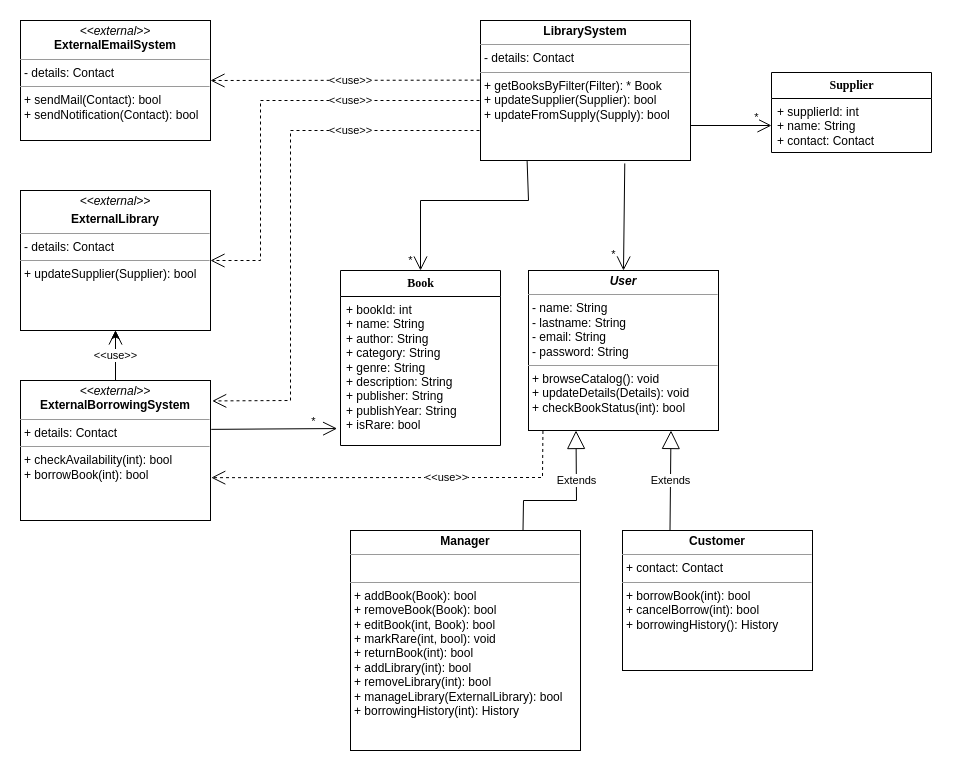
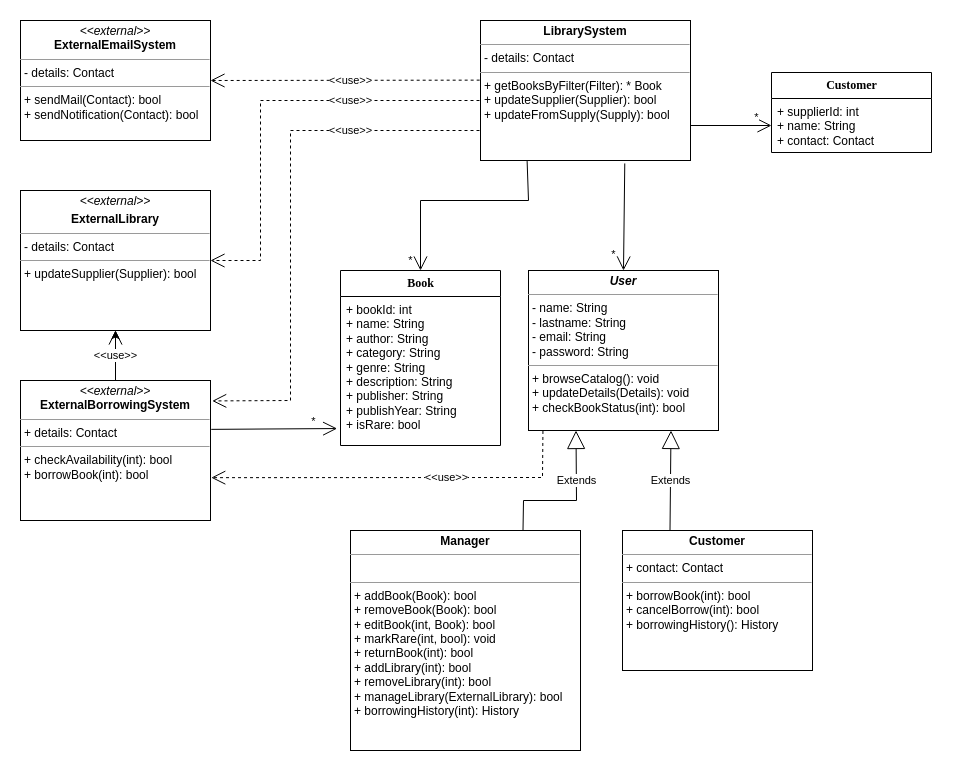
- <mxCell id="4" value="&lt;font style=&quot;font-size: 12px;&quot;&gt;&lt;b&gt;Supplier&lt;/b&gt;&lt;/font&gt;" style="swimlane;html=1;fontStyle=0;childLayout=stackLayout;horizontal=1;startSize=26;fillColor=none;horizontalStack=0;resizeParent=1;resizeLast=0;collapsible=1;marginBottom=0;swimlaneFillColor=#ffffff;rounded=0;shadow=0;comic=0;labelBackgroundColor=none;strokeWidth=1;fontFamily=Verdana;fontSize=10;align=center;" vertex="1" parent="1"><mxGeometry x="771" y="72" width="160" height="80" as="geometry" /></mxCell>
+ <mxCell id="4" value="&lt;font style=&quot;font-size: 12px;&quot;&gt;&lt;b&gt;Customer&lt;/b&gt;&lt;/font&gt;" style="swimlane;html=1;fontStyle=0;childLayout=stackLayout;horizontal=1;startSize=26;fillColor=none;horizontalStack=0;resizeParent=1;resizeLast=0;collapsible=1;marginBottom=0;swimlaneFillColor=#ffffff;rounded=0;shadow=0;comic=0;labelBackgroundColor=none;strokeWidth=1;fontFamily=Verdana;fontSize=10;align=center;" vertex="1" parent="1"><mxGeometry x="771" y="72" width="160" height="80" as="geometry" /></mxCell>
